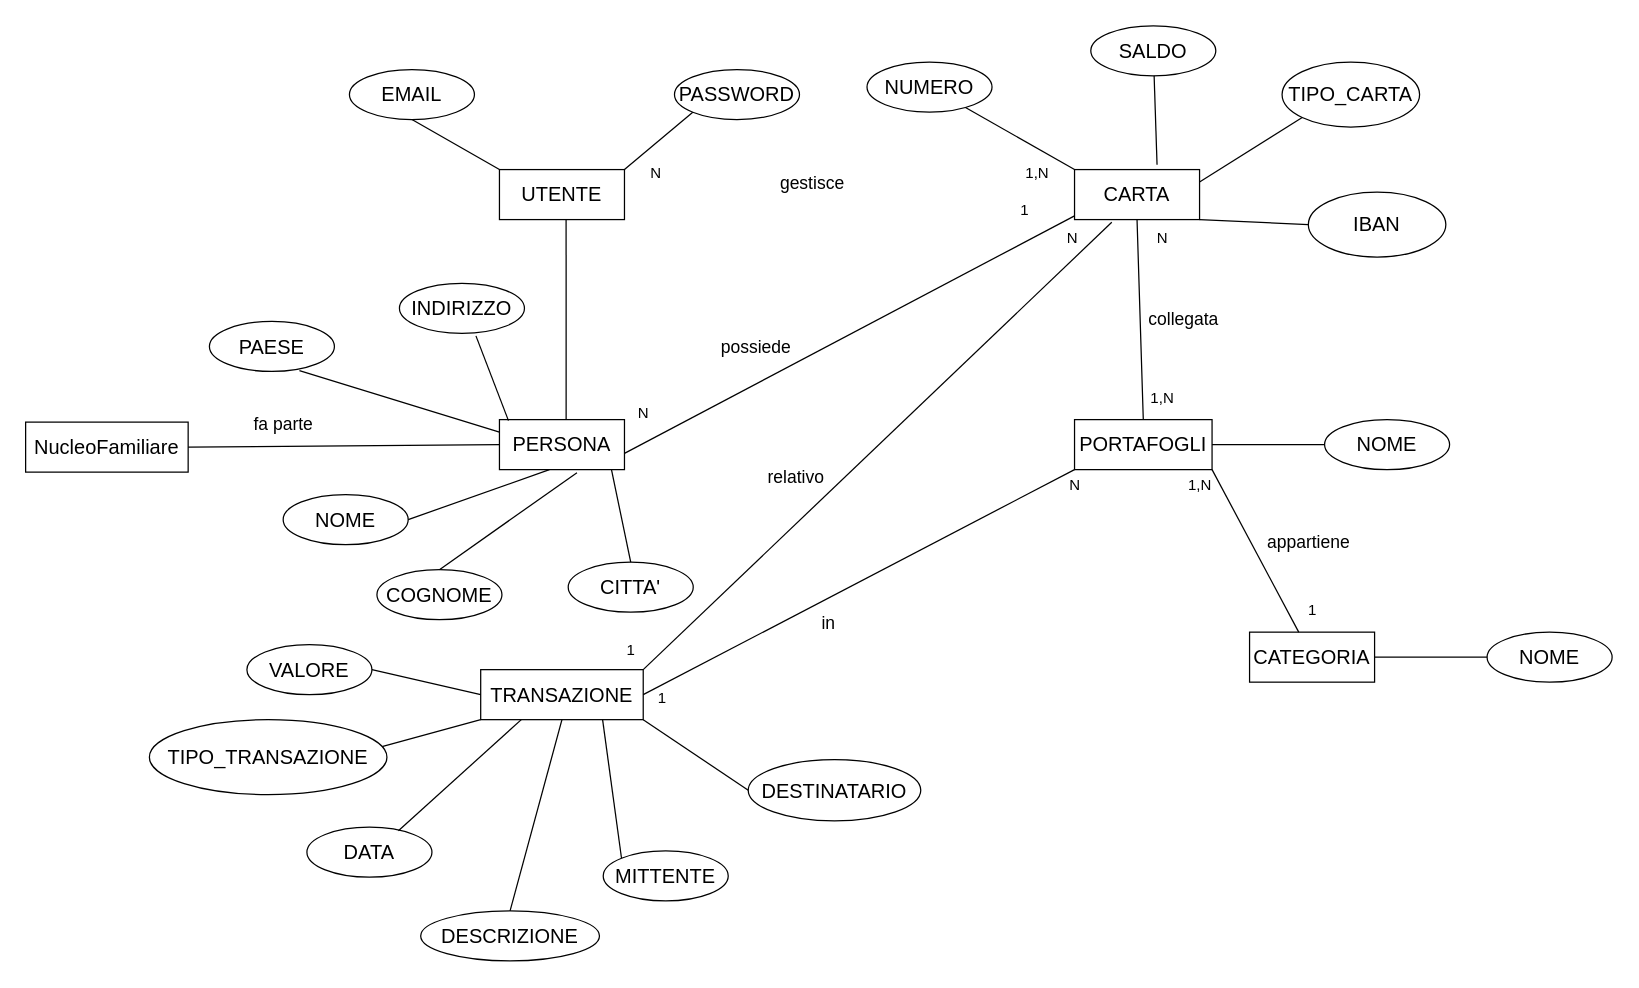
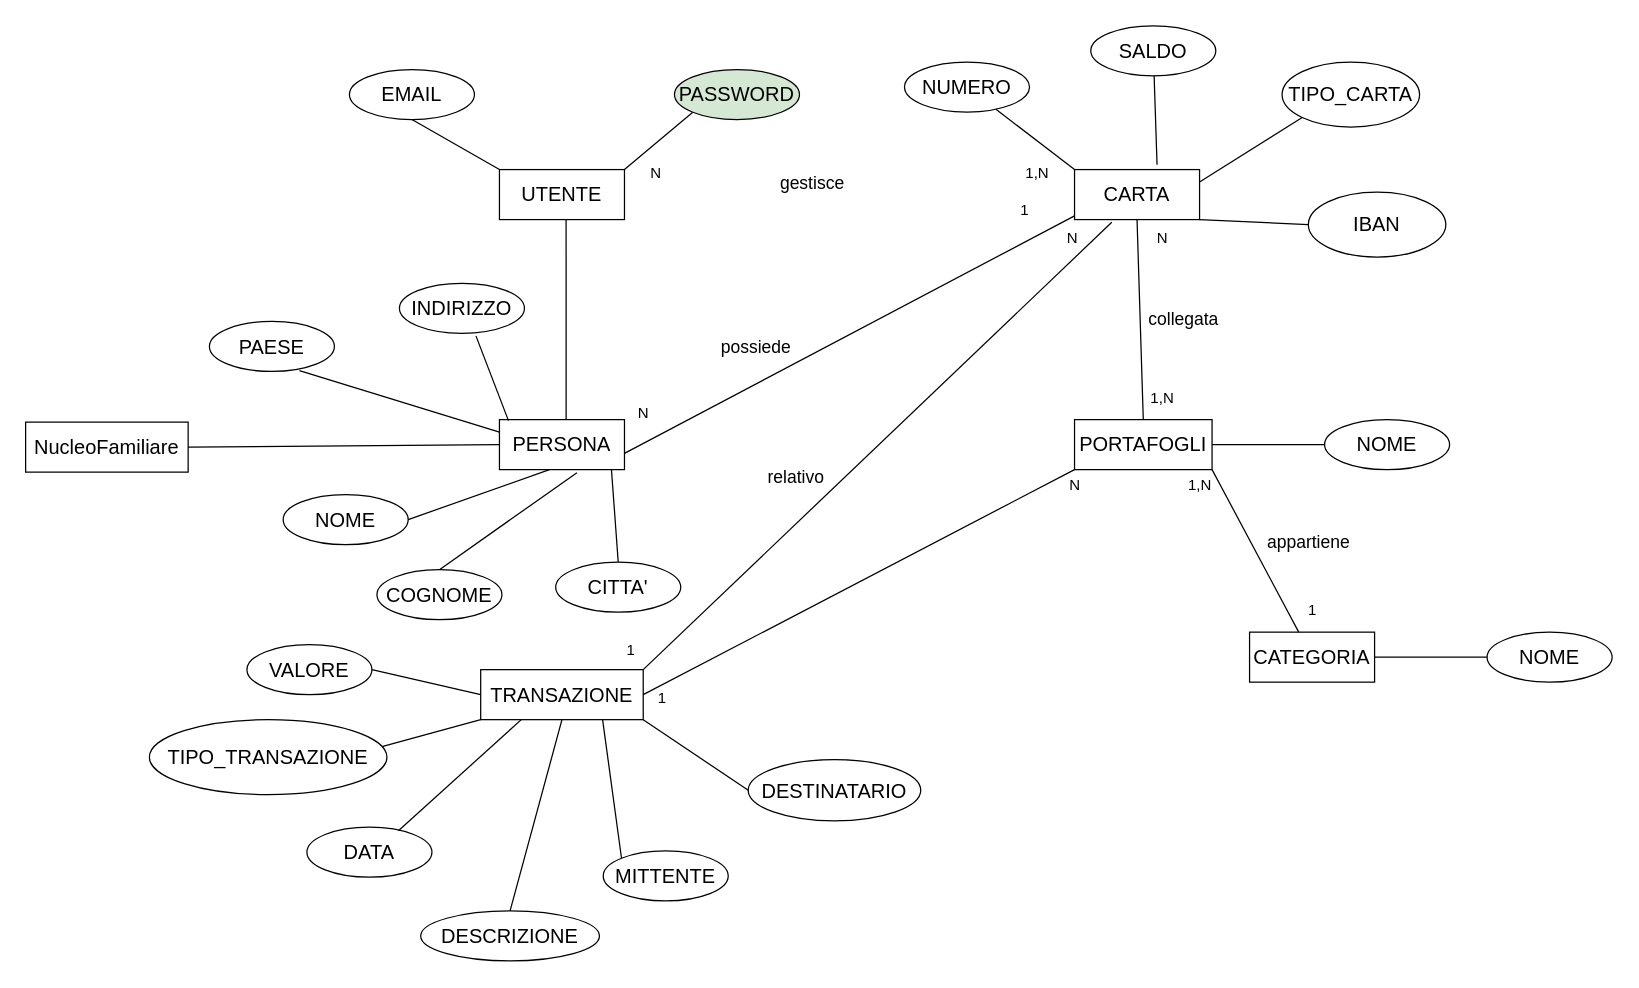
- <mxCell id="12" value="&lt;font style=&quot;font-size: 16px;&quot;&gt;NUMERO&lt;/font&gt;" style="ellipse;whiteSpace=wrap;html=1;align=center;" parent="1" vertex="1"><mxGeometry x="693" y="49" width="100" height="40" as="geometry" /></mxCell>
+ <mxCell id="12" value="&lt;font style=&quot;font-size: 16px;&quot;&gt;NUMERO&lt;/font&gt;" style="ellipse;whiteSpace=wrap;html=1;align=center;" parent="1" vertex="1"><mxGeometry x="723" y="49" width="100" height="40" as="geometry" /></mxCell>
- <mxCell id="9" value="&lt;font style=&quot;font-size: 16px;&quot;&gt;PASSWORD&lt;/font&gt;" style="ellipse;whiteSpace=wrap;html=1;align=center;" parent="1" vertex="1"><mxGeometry x="539" y="55" width="100" height="40" as="geometry" /></mxCell>
+ <mxCell id="9" value="&lt;font style=&quot;font-size: 16px;&quot;&gt;PASSWORD&lt;/font&gt;" style="ellipse;whiteSpace=wrap;html=1;align=center;fillColor=#d5e8d4;" parent="1" vertex="1"><mxGeometry x="539" y="55" width="100" height="40" as="geometry" /></mxCell>
- <mxCell id="57" value="&lt;font style=&quot;font-size: 14px;&quot;&gt;fa parte&lt;/font&gt;" style="text;html=1;align=center;verticalAlign=middle;resizable=0;points=[];autosize=1;strokeColor=none;fillColor=none;" vertex="1" parent="1"><mxGeometry x="193" y="324" width="65" height="29" as="geometry" /></mxCell>
- <mxCell id="61" value="&lt;font style=&quot;font-size: 16px;&quot;&gt;CITTA'&lt;/font&gt;" style="ellipse;whiteSpace=wrap;html=1;align=center;" vertex="1" parent="1"><mxGeometry x="454" y="449" width="100" height="40" as="geometry" /></mxCell>
+ <mxCell id="61" value="&lt;font style=&quot;font-size: 16px;&quot;&gt;CITTA'&lt;/font&gt;" style="ellipse;whiteSpace=wrap;html=1;align=center;" vertex="1" parent="1"><mxGeometry x="444" y="449" width="100" height="40" as="geometry" /></mxCell>
- <mxCell id="53" value="&lt;font style=&quot;font-size: 14px;&quot;&gt;in&lt;/font&gt;" style="text;html=1;align=center;verticalAlign=middle;resizable=0;points=[];autosize=1;strokeColor=none;fillColor=none;" vertex="1" parent="1"><mxGeometry x="647" y="483" width="29" height="29" as="geometry" /></mxCell>
